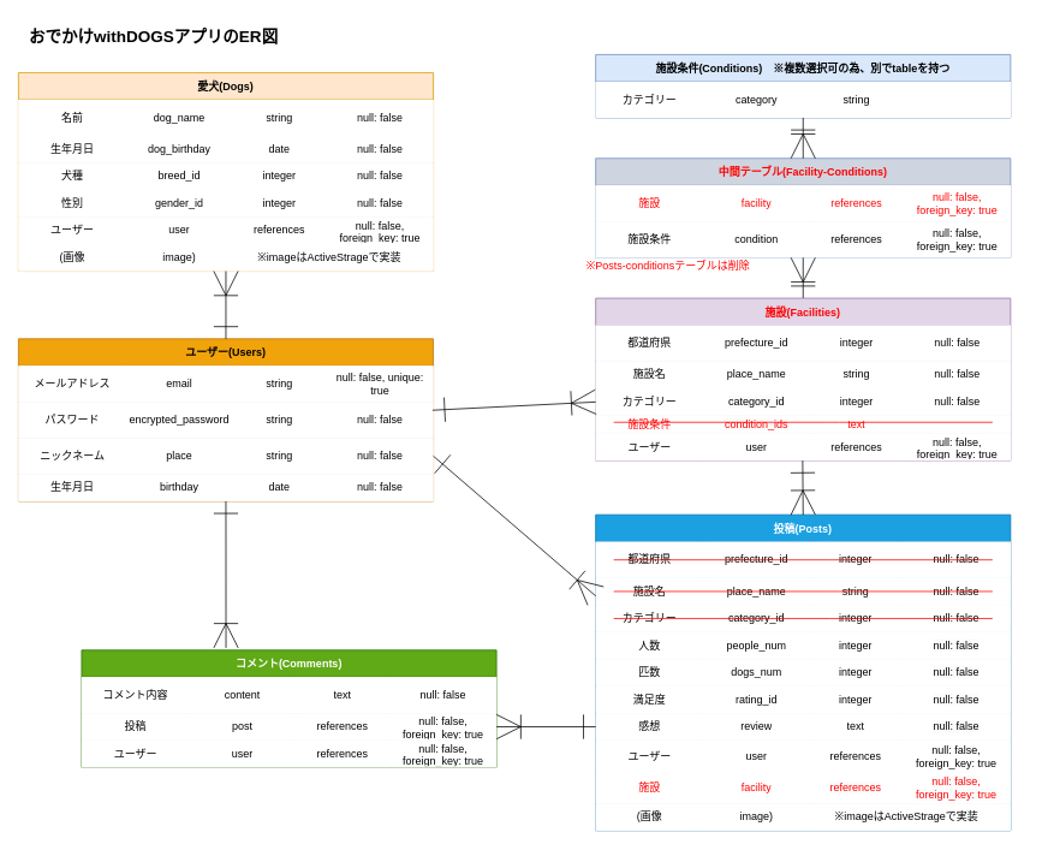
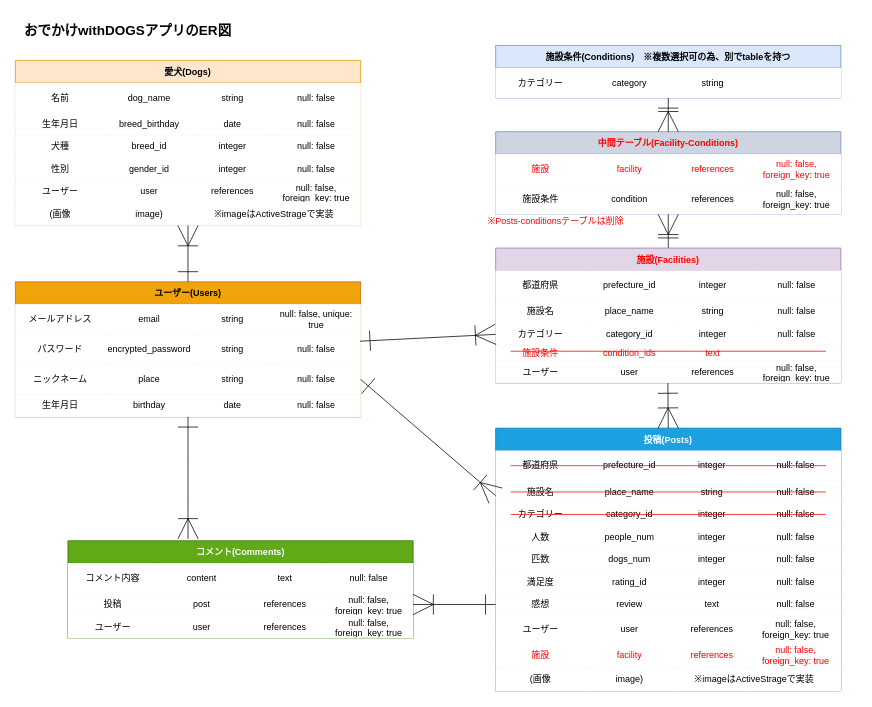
- <mxCell id="83" value="dog_birthday" style="shape=partialRectangle;html=1;whiteSpace=wrap;connectable=0;fillColor=#FFFFFF;top=0;left=0;bottom=0;right=0;overflow=hidden;strokeColor=#000000;" parent="81" vertex="1"><mxGeometry x="120" width="117" height="30" as="geometry"><mxRectangle width="117" height="30" as="alternateBounds" /></mxGeometry></mxCell>
+ <mxCell id="83" value="breed_birthday" style="shape=partialRectangle;html=1;whiteSpace=wrap;connectable=0;fillColor=#FFFFFF;top=0;left=0;bottom=0;right=0;overflow=hidden;strokeColor=#000000;" parent="81" vertex="1"><mxGeometry x="120" width="117" height="30" as="geometry"><mxRectangle width="117" height="30" as="alternateBounds" /></mxGeometry></mxCell>
